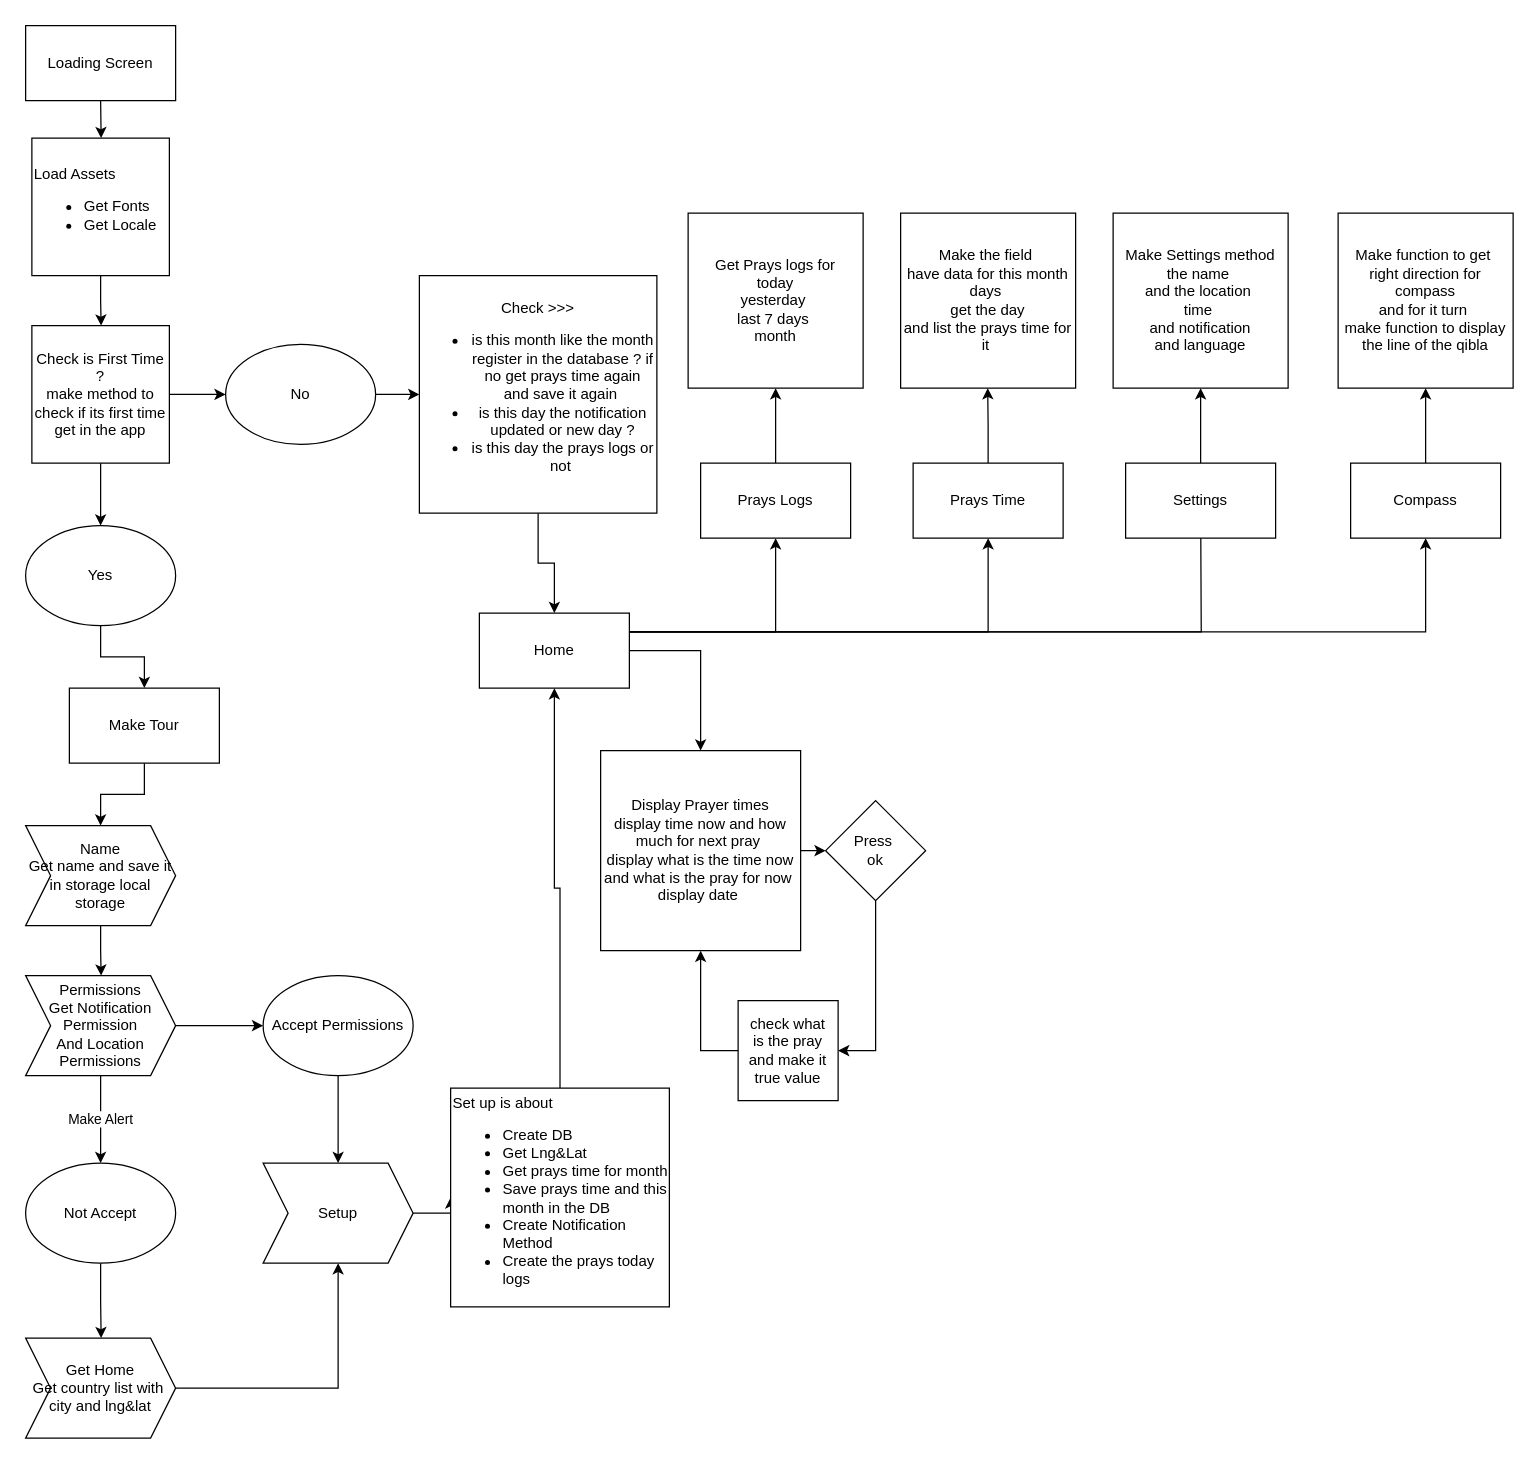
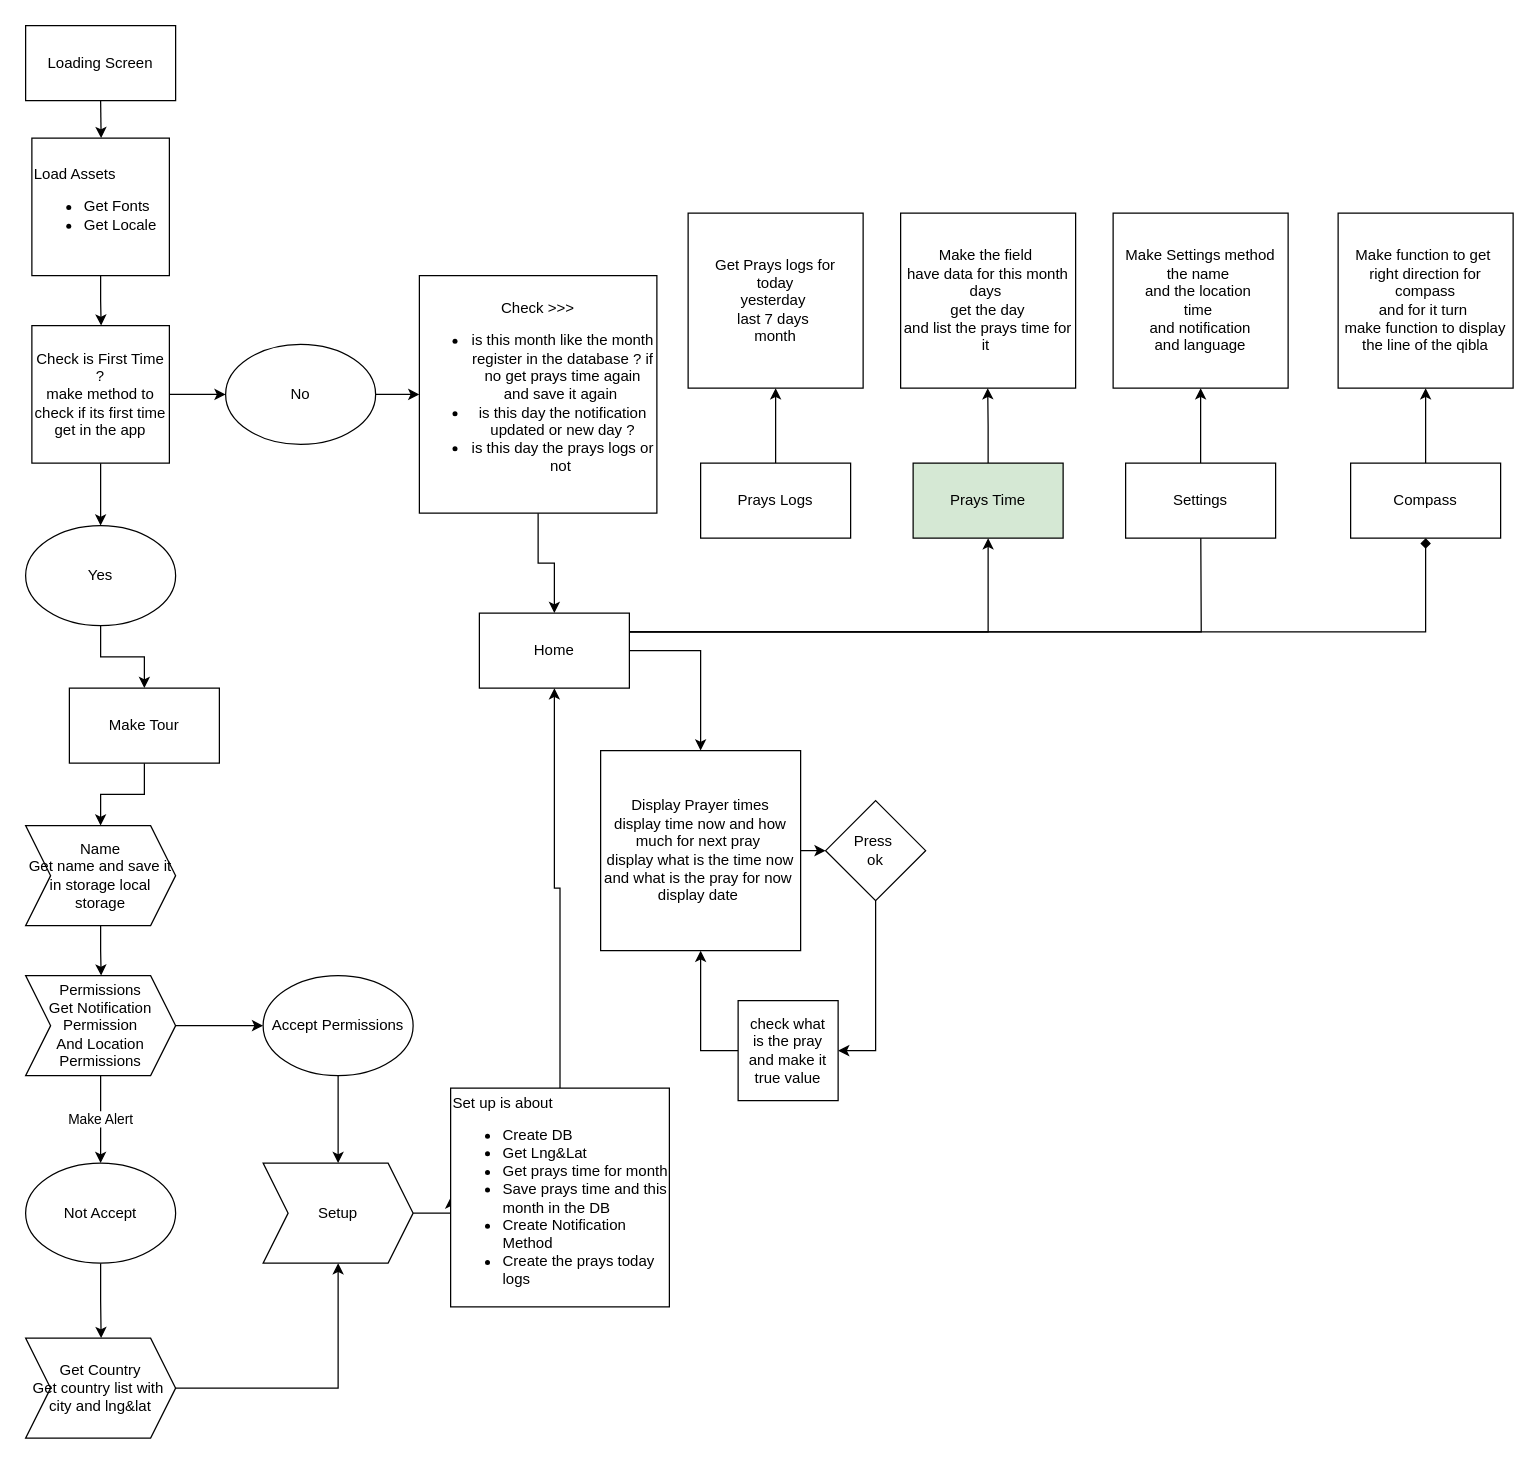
- <mxCell id="48" value="Prays Time" style="rounded=0;whiteSpace=wrap;html=1;" vertex="1" parent="1"><mxGeometry x="730" y="370" width="120" height="60" as="geometry" /></mxCell>
+ <mxCell id="48" value="Prays Time" style="rounded=0;whiteSpace=wrap;html=1;fillColor=#d5e8d4;" vertex="1" parent="1"><mxGeometry x="730" y="370" width="120" height="60" as="geometry" /></mxCell>
- <mxCell id="34" style="edgeStyle=orthogonalEdgeStyle;rounded=0;orthogonalLoop=1;jettySize=auto;html=1;exitX=1;exitY=0.25;exitDx=0;exitDy=0;entryX=0.5;entryY=1;entryDx=0;entryDy=0;" edge="1" parent="1" source="35" target="54"><mxGeometry relative="1" as="geometry"><mxPoint x="1150" y="430" as="targetPoint" /></mxGeometry></mxCell>
+ <mxCell id="34" style="edgeStyle=orthogonalEdgeStyle;rounded=0;orthogonalLoop=1;jettySize=auto;html=1;exitX=1;exitY=0.25;exitDx=0;exitDy=0;entryX=0.5;entryY=1;entryDx=0;entryDy=0;endArrow=diamond;" edge="1" parent="1" source="35" target="54"><mxGeometry relative="1" as="geometry"><mxPoint x="1150" y="430" as="targetPoint" /></mxGeometry></mxCell>
- <mxCell id="31" style="edgeStyle=orthogonalEdgeStyle;rounded=0;orthogonalLoop=1;jettySize=auto;html=1;exitX=1;exitY=0.25;exitDx=0;exitDy=0;entryX=0.5;entryY=1;entryDx=0;entryDy=0;" edge="1" parent="1" source="35" target="45"><mxGeometry relative="1" as="geometry"><mxPoint x="660" y="480" as="targetPoint" /></mxGeometry></mxCell>
- <mxCell id="25" value="Get Home&lt;br&gt;Get country list with&amp;nbsp;&lt;br&gt;city and lng&amp;amp;lat" style="shape=step;perimeter=stepPerimeter;whiteSpace=wrap;html=1;fixedSize=1;" vertex="1" parent="1"><mxGeometry x="20" y="1070" width="120" height="80" as="geometry" /></mxCell>
+ <mxCell id="25" value="Get Country&lt;br&gt;Get country list with&amp;nbsp;&lt;br&gt;city and lng&amp;amp;lat" style="shape=step;perimeter=stepPerimeter;whiteSpace=wrap;html=1;fixedSize=1;" vertex="1" parent="1"><mxGeometry x="20" y="1070" width="120" height="80" as="geometry" /></mxCell>
